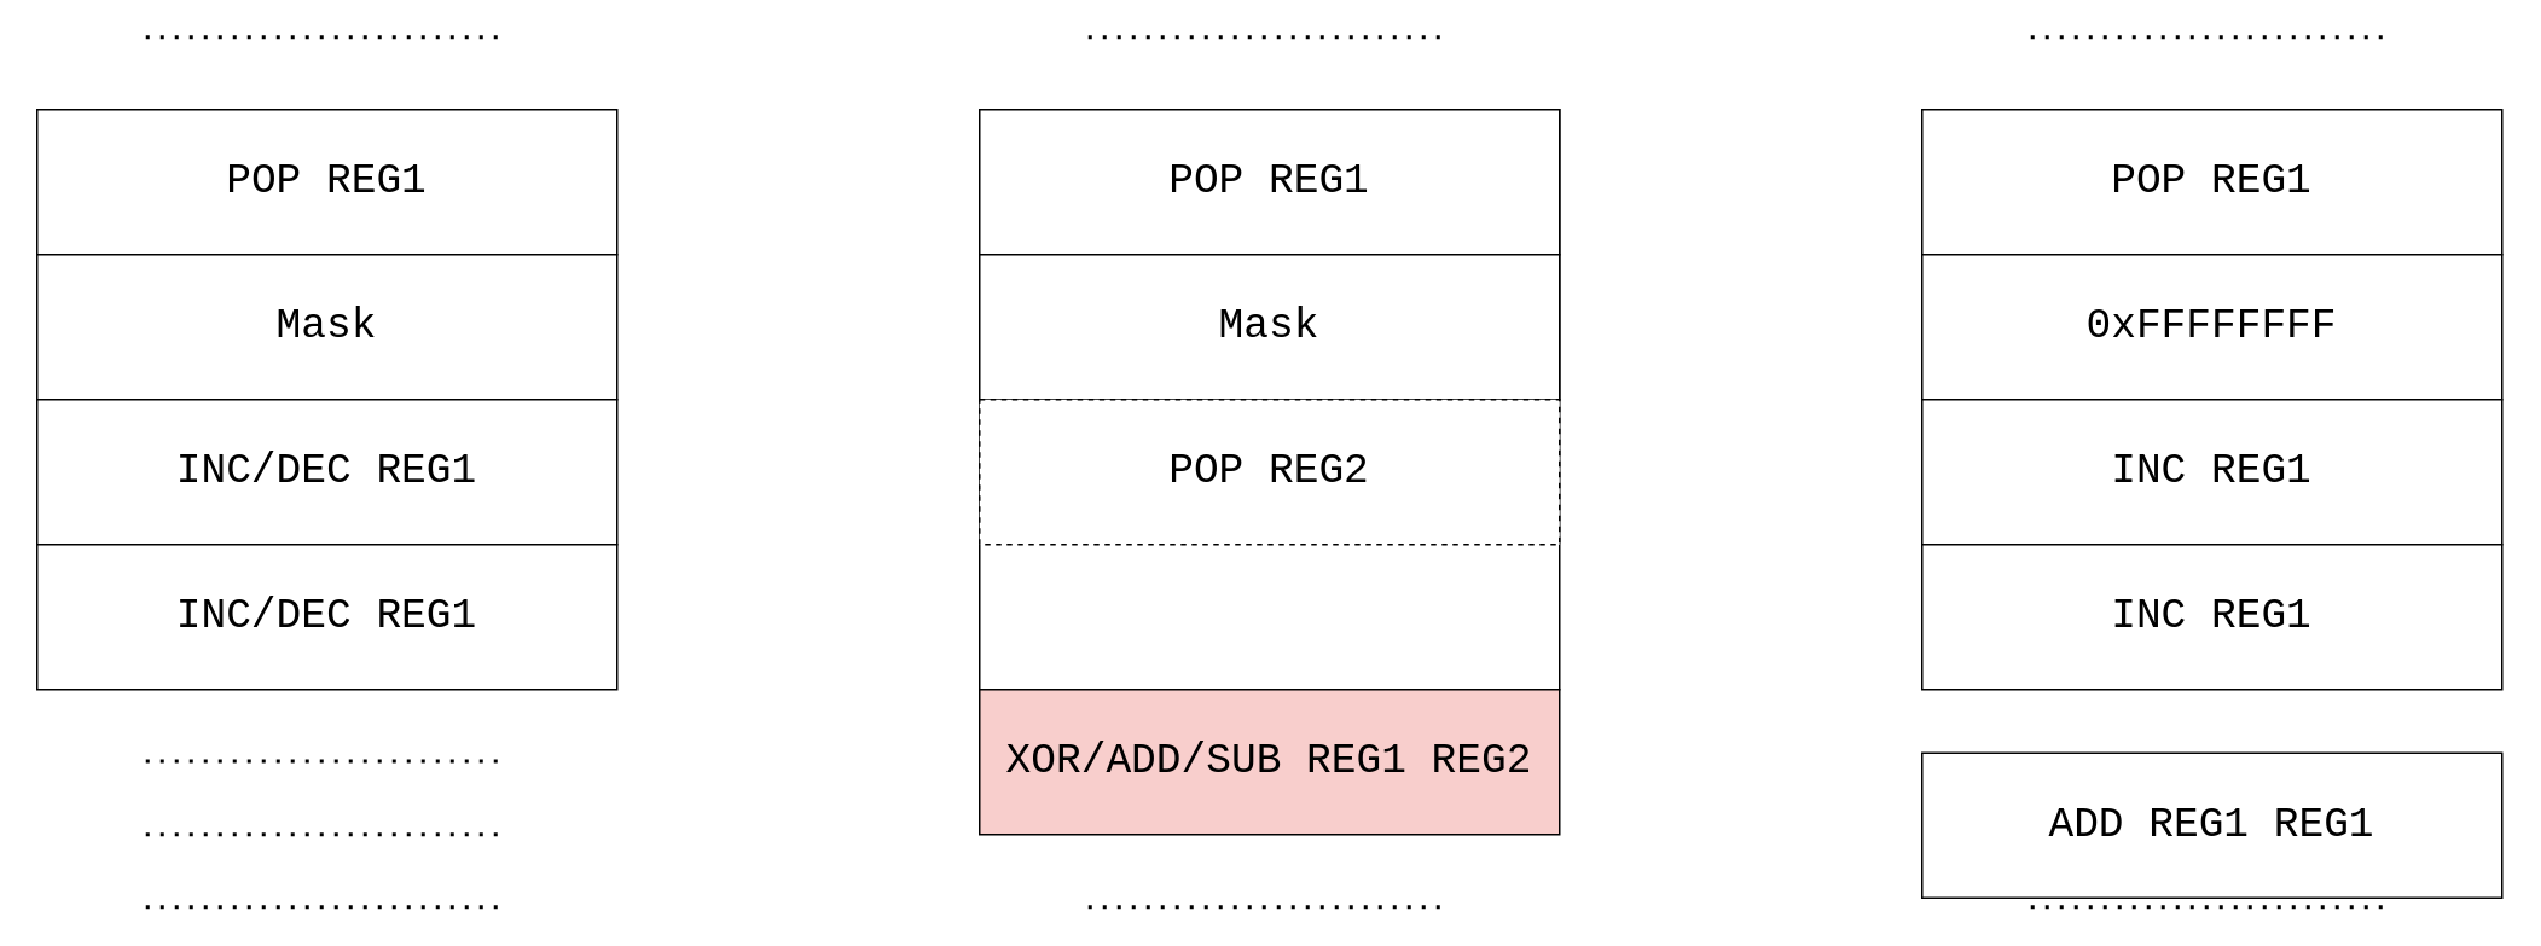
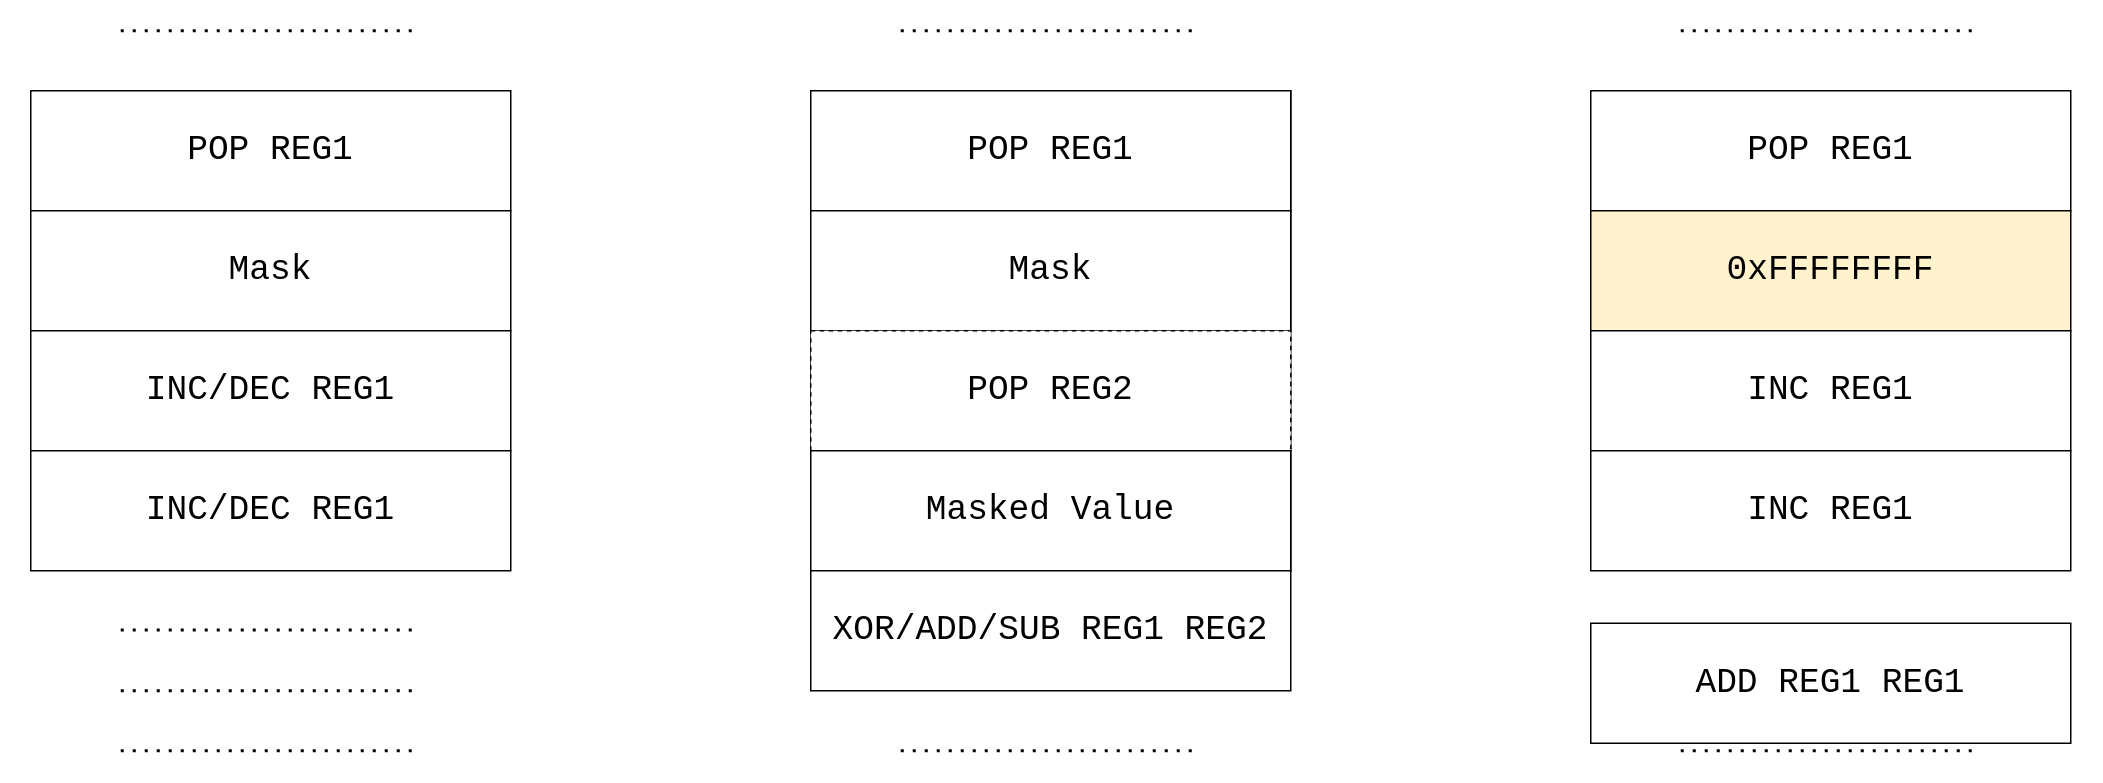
- <mxCell id="20" value="0xFFFFFFFF" style="rounded=0;whiteSpace=wrap;html=1;fontSize=23;fontFamily=Courier New;" vertex="1" parent="1"><mxGeometry x="1060" y="140" width="320" height="80" as="geometry" /></mxCell>
+ <mxCell id="20" value="0xFFFFFFFF" style="rounded=0;whiteSpace=wrap;html=1;fontSize=23;fontFamily=Courier New;fillColor=#fff2cc;" vertex="1" parent="1"><mxGeometry x="1060" y="140" width="320" height="80" as="geometry" /></mxCell>
+ <mxCell id="6" value="Masked Value" style="rounded=0;whiteSpace=wrap;html=1;fontSize=23;fontFamily=Courier New;" vertex="1" parent="1"><mxGeometry x="540" y="300" width="320" height="80" as="geometry" /></mxCell>
- <mxCell id="7" value="XOR/ADD/SUB REG1 REG2" style="rounded=0;whiteSpace=wrap;html=1;fontSize=23;fontFamily=Courier New;fillColor=#f8cecc;" vertex="1" parent="1"><mxGeometry x="540" y="380" width="320" height="80" as="geometry" /></mxCell>
+ <mxCell id="7" value="XOR/ADD/SUB REG1 REG2" style="rounded=0;whiteSpace=wrap;html=1;fontSize=23;fontFamily=Courier New;" vertex="1" parent="1"><mxGeometry x="540" y="380" width="320" height="80" as="geometry" /></mxCell>
